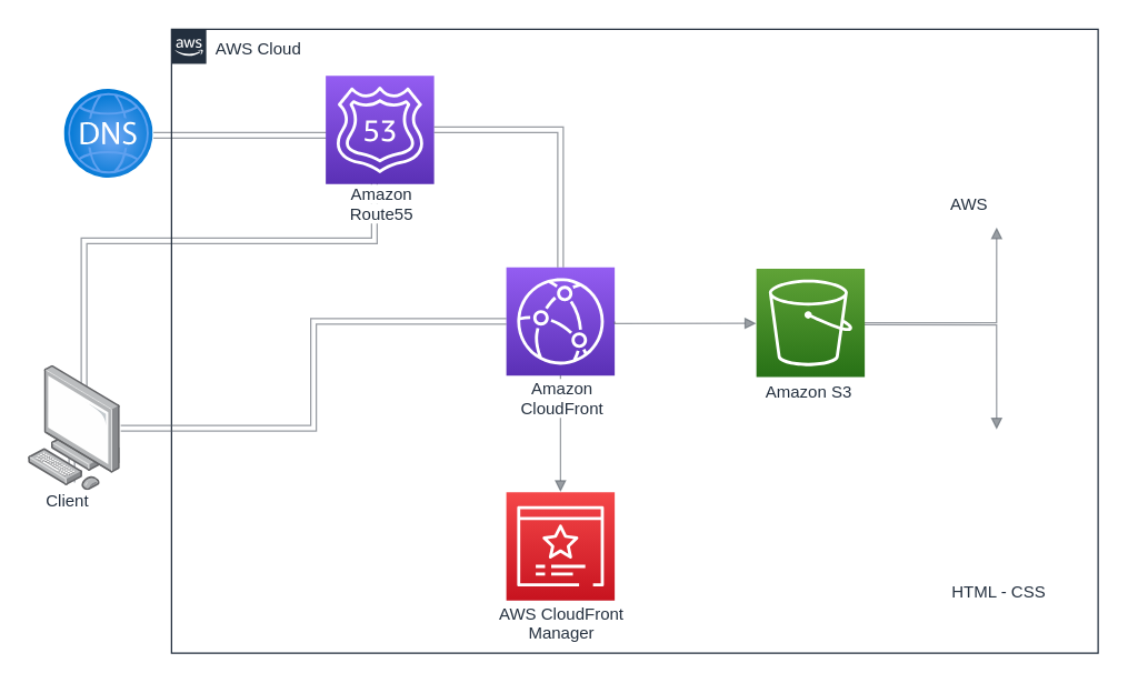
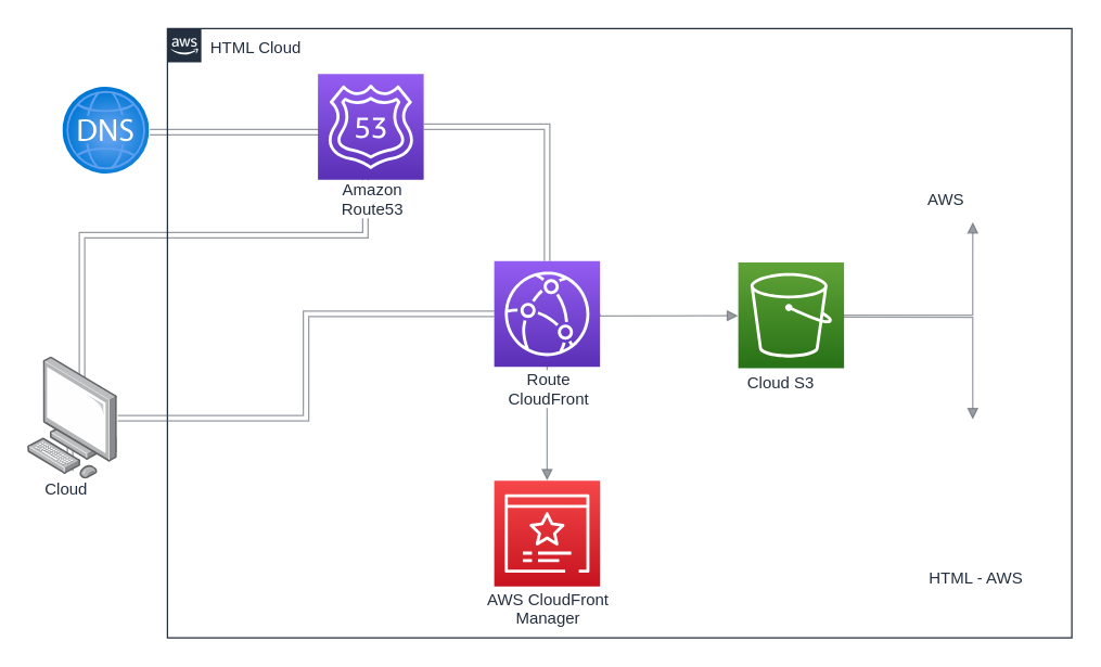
- <mxCell id="4" value="AWS Cloud" style="points=[[0,0],[0.25,0],[0.5,0],[0.75,0],[1,0],[1,0.25],[1,0.5],[1,0.75],[1,1],[0.75,1],[0.5,1],[0.25,1],[0,1],[0,0.75],[0,0.5],[0,0.25]];outlineConnect=0;gradientColor=none;html=1;whiteSpace=wrap;fontSize=12;fontStyle=0;shape=mxgraph.aws4.group;grIcon=mxgraph.aws4.group_aws_cloud_alt;strokeColor=#232F3E;fillColor=none;verticalAlign=top;align=left;spacingLeft=30;fontColor=#232F3E;dashed=0;labelBackgroundColor=#ffffff;container=1;pointerEvents=0;collapsible=0;recursiveResize=0;" parent="1" vertex="1"><mxGeometry x="123" y="20.5" width="667" height="449.5" as="geometry" /></mxCell>
+ <mxCell id="4" value="HTML Cloud" style="points=[[0,0],[0.25,0],[0.5,0],[0.75,0],[1,0],[1,0.25],[1,0.5],[1,0.75],[1,1],[0.75,1],[0.5,1],[0.25,1],[0,1],[0,0.75],[0,0.5],[0,0.25]];outlineConnect=0;gradientColor=none;html=1;whiteSpace=wrap;fontSize=12;fontStyle=0;shape=mxgraph.aws4.group;grIcon=mxgraph.aws4.group_aws_cloud_alt;strokeColor=#232F3E;fillColor=none;verticalAlign=top;align=left;spacingLeft=30;fontColor=#232F3E;dashed=0;labelBackgroundColor=#ffffff;container=1;pointerEvents=0;collapsible=0;recursiveResize=0;" parent="1" vertex="1"><mxGeometry x="123" y="20.5" width="667" height="449.5" as="geometry" /></mxCell>
- <mxCell id="12" value="&lt;div style=&quot;text-align: center;&quot;&gt;&lt;span style=&quot;background-color: rgb(255, 255, 255); color: rgb(35, 47, 62);&quot;&gt;Amazon Route55&lt;/span&gt;&lt;/div&gt;" style="text;whiteSpace=wrap;html=1;" vertex="1" parent="10"><mxGeometry x="4.5" y="72" width="69" height="22.5" as="geometry" /></mxCell>
+ <mxCell id="12" value="&lt;div style=&quot;text-align: center;&quot;&gt;&lt;span style=&quot;background-color: rgb(255, 255, 255); color: rgb(35, 47, 62);&quot;&gt;Amazon Route53&lt;/span&gt;&lt;/div&gt;" style="text;whiteSpace=wrap;html=1;" vertex="1" parent="10"><mxGeometry x="4.5" y="72" width="69" height="22.5" as="geometry" /></mxCell>
- <mxCell id="23" value="&lt;div style=&quot;text-align: center;&quot;&gt;&lt;span style=&quot;color: rgb(35, 47, 62); background-color: rgb(255, 255, 255);&quot;&gt;Amazon S3&lt;/span&gt;&lt;br&gt;&lt;/div&gt;" style="text;whiteSpace=wrap;html=1;" vertex="1" parent="22"><mxGeometry x="4.5" y="74.5" width="69" height="26.75" as="geometry" /></mxCell>
+ <mxCell id="23" value="&lt;div style=&quot;text-align: center;&quot;&gt;&lt;span style=&quot;color: rgb(35, 47, 62); background-color: rgb(255, 255, 255);&quot;&gt;Cloud S3&lt;/span&gt;&lt;br&gt;&lt;/div&gt;" style="text;whiteSpace=wrap;html=1;" vertex="1" parent="22"><mxGeometry x="4.5" y="74.5" width="69" height="26.75" as="geometry" /></mxCell>
- <mxCell id="8" value="&lt;div style=&quot;text-align: center;&quot;&gt;&lt;span style=&quot;background-color: rgb(255, 255, 255); color: rgb(35, 47, 62);&quot;&gt;Amazon CloudFront&lt;/span&gt;&lt;/div&gt;" style="text;whiteSpace=wrap;html=1;" vertex="1" parent="6"><mxGeometry x="4.5" y="73.75" width="69" height="22.5" as="geometry" /></mxCell>
+ <mxCell id="8" value="&lt;div style=&quot;text-align: center;&quot;&gt;&lt;span style=&quot;background-color: rgb(255, 255, 255); color: rgb(35, 47, 62);&quot;&gt;Route CloudFront&lt;/span&gt;&lt;/div&gt;" style="text;whiteSpace=wrap;html=1;" vertex="1" parent="6"><mxGeometry x="4.5" y="73.75" width="69" height="22.5" as="geometry" /></mxCell>
- <mxCell id="32" value="&lt;span style=&quot;color: rgb(35, 47, 62); font-family: Helvetica; font-size: 12px; font-style: normal; font-variant-ligatures: normal; font-variant-caps: normal; font-weight: 400; letter-spacing: normal; orphans: 2; text-align: left; text-indent: 0px; text-transform: none; widows: 2; word-spacing: 0px; -webkit-text-stroke-width: 0px; background-color: rgb(255, 255, 255); text-decoration-thickness: initial; text-decoration-style: initial; text-decoration-color: initial; float: none; display: inline !important;&quot;&gt;Client&lt;/span&gt;" style="text;whiteSpace=wrap;html=1;" vertex="1" parent="30"><mxGeometry x="11.2" y="84" width="40" height="20" as="geometry" /></mxCell>
+ <mxCell id="32" value="&lt;span style=&quot;color: rgb(35, 47, 62); font-family: Helvetica; font-size: 12px; font-style: normal; font-variant-ligatures: normal; font-variant-caps: normal; font-weight: 400; letter-spacing: normal; orphans: 2; text-align: left; text-indent: 0px; text-transform: none; widows: 2; word-spacing: 0px; -webkit-text-stroke-width: 0px; background-color: rgb(255, 255, 255); text-decoration-thickness: initial; text-decoration-style: initial; text-decoration-color: initial; float: none; display: inline !important;&quot;&gt;Cloud&lt;/span&gt;" style="text;whiteSpace=wrap;html=1;" vertex="1" parent="30"><mxGeometry x="11.2" y="84" width="40" height="20" as="geometry" /></mxCell>
- <mxCell id="25" value="&lt;div style=&quot;text-align: center;&quot;&gt;&lt;font color=&quot;#232f3e&quot;&gt;&lt;span style=&quot;background-color: rgb(255, 255, 255);&quot;&gt;HTML - CSS&lt;/span&gt;&lt;/font&gt;&lt;/div&gt;" style="text;whiteSpace=wrap;html=1;" vertex="1" parent="4"><mxGeometry x="560" y="391.5" width="79" height="26.75" as="geometry" /></mxCell>
+ <mxCell id="25" value="&lt;div style=&quot;text-align: center;&quot;&gt;&lt;font color=&quot;#232f3e&quot;&gt;&lt;span style=&quot;background-color: rgb(255, 255, 255);&quot;&gt;HTML - AWS&lt;/span&gt;&lt;/font&gt;&lt;/div&gt;" style="text;whiteSpace=wrap;html=1;" vertex="1" parent="4"><mxGeometry x="560" y="391.5" width="79" height="26.75" as="geometry" /></mxCell>
